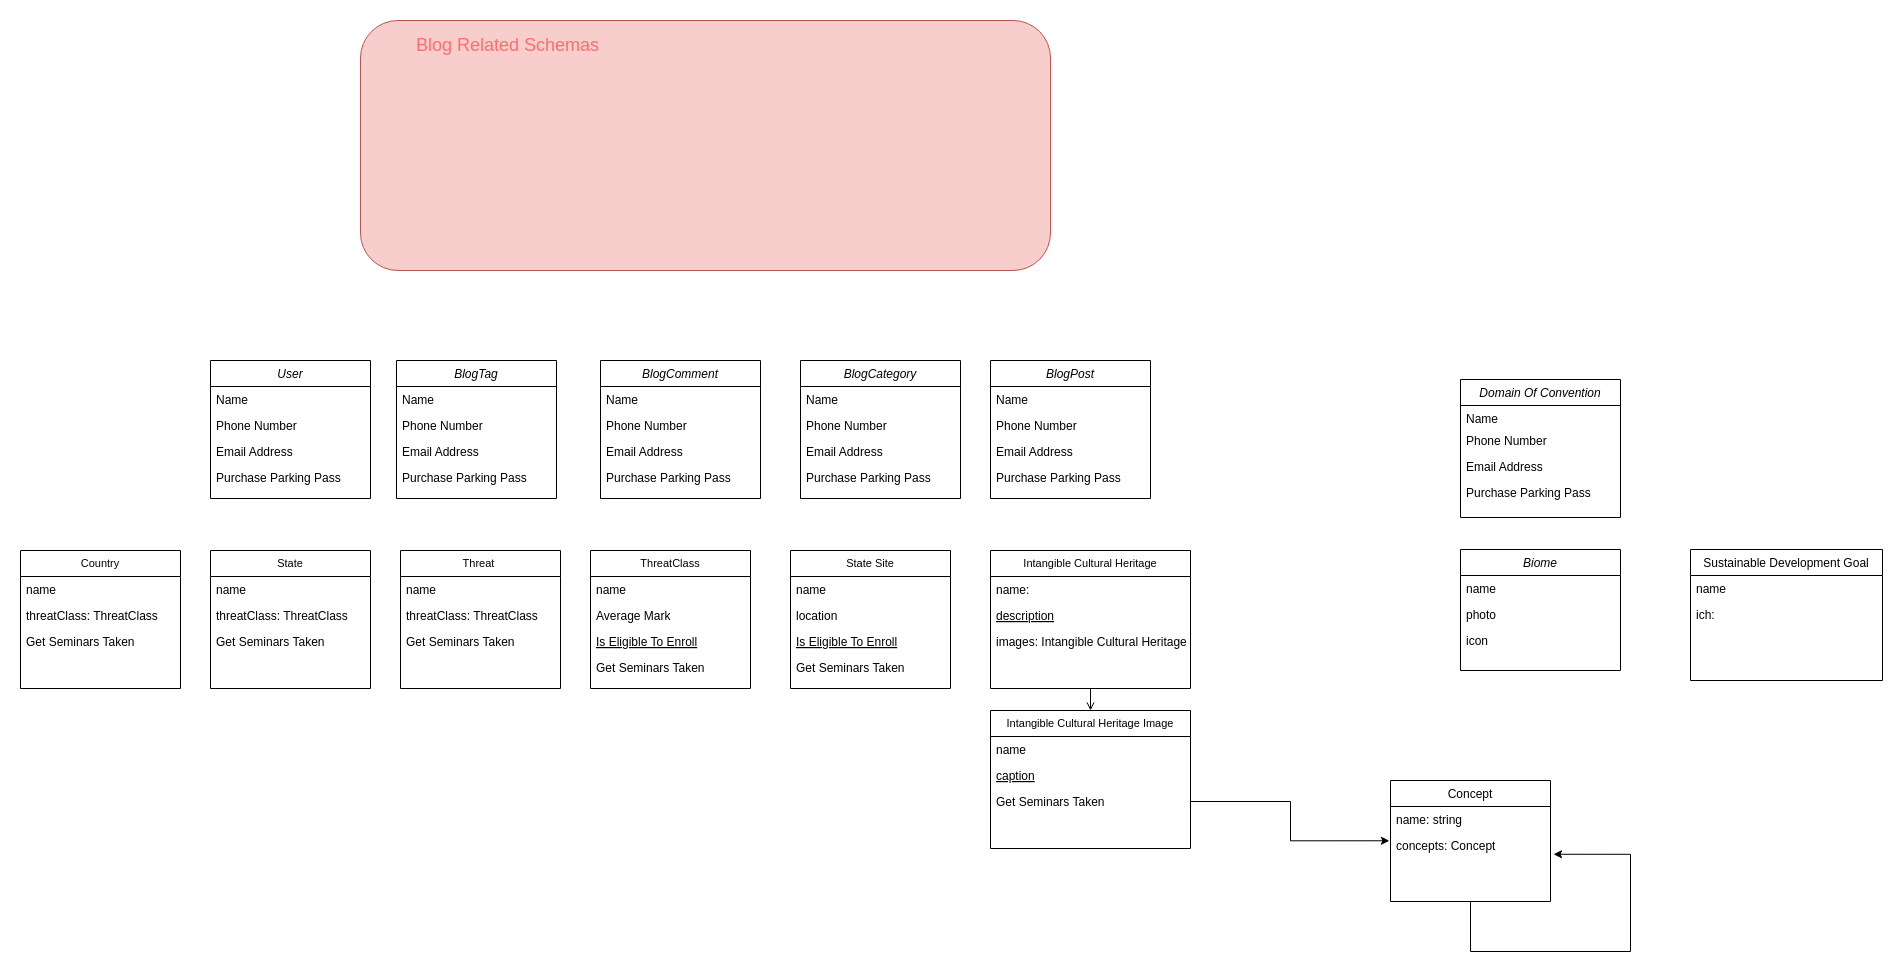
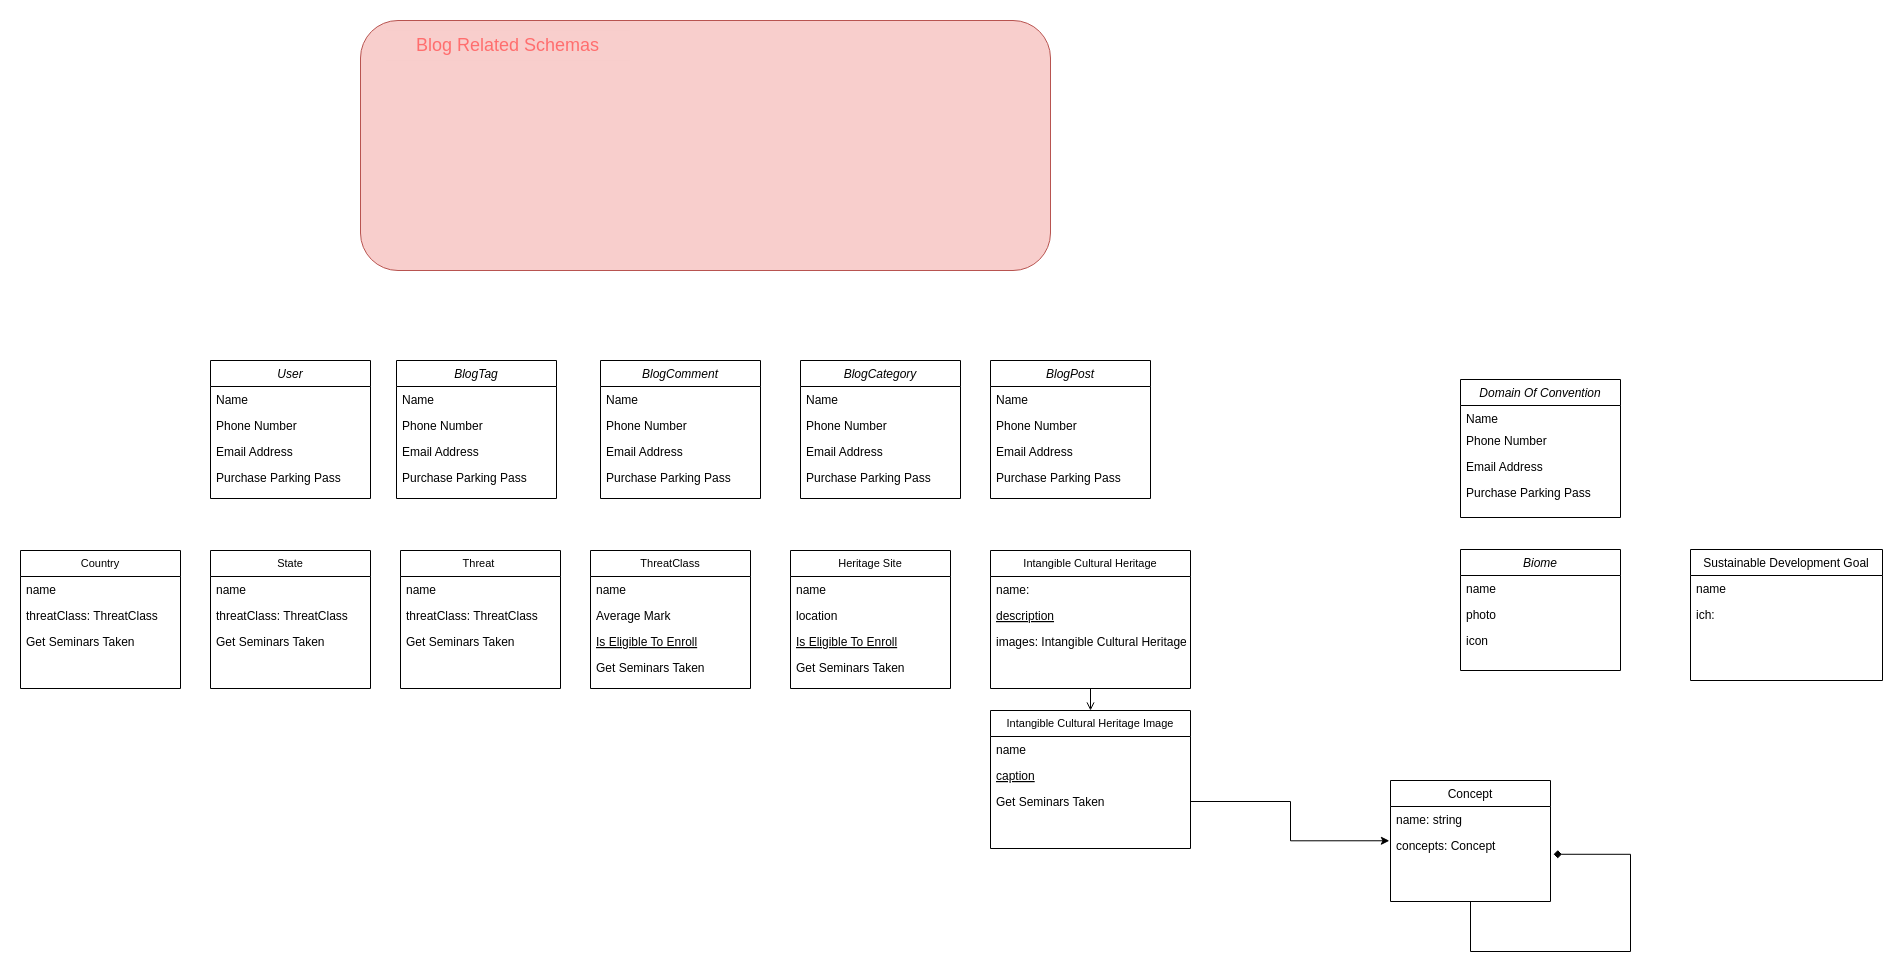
- <mxCell id="18" value="State Site" style="swimlane;fontStyle=0;align=center;verticalAlign=top;childLayout=stackLayout;horizontal=1;startSize=26;horizontalStack=0;resizeParent=1;resizeLast=0;collapsible=1;marginBottom=0;rounded=0;shadow=0;strokeWidth=1;fontSize=11;" parent="1" vertex="1"><mxGeometry x="790" y="550" width="160" height="138" as="geometry"><mxRectangle x="130" y="380" width="160" height="26" as="alternateBounds" /></mxGeometry></mxCell>
+ <mxCell id="18" value="Heritage Site" style="swimlane;fontStyle=0;align=center;verticalAlign=top;childLayout=stackLayout;horizontal=1;startSize=26;horizontalStack=0;resizeParent=1;resizeLast=0;collapsible=1;marginBottom=0;rounded=0;shadow=0;strokeWidth=1;fontSize=11;" parent="1" vertex="1"><mxGeometry x="790" y="550" width="160" height="138" as="geometry"><mxRectangle x="130" y="380" width="160" height="26" as="alternateBounds" /></mxGeometry></mxCell>
- <mxCell id="14" style="edgeStyle=orthogonalEdgeStyle;rounded=0;orthogonalLoop=1;jettySize=auto;html=1;exitX=0.5;exitY=1;exitDx=0;exitDy=0;entryX=1.019;entryY=0.837;entryDx=0;entryDy=0;entryPerimeter=0;" edge="1" parent="11" source="11" target="13"><mxGeometry relative="1" as="geometry"><Array as="points"><mxPoint x="80" y="171" /><mxPoint x="240" y="171" /><mxPoint x="240" y="74" /></Array></mxGeometry></mxCell>
+ <mxCell id="14" style="edgeStyle=orthogonalEdgeStyle;rounded=0;orthogonalLoop=1;jettySize=auto;html=1;exitX=0.5;exitY=1;exitDx=0;exitDy=0;entryX=1.019;entryY=0.837;entryDx=0;entryDy=0;entryPerimeter=0;endArrow=diamond;" edge="1" parent="11" source="11" target="13"><mxGeometry relative="1" as="geometry"><Array as="points"><mxPoint x="80" y="171" /><mxPoint x="240" y="171" /><mxPoint x="240" y="74" /></Array></mxGeometry></mxCell>
